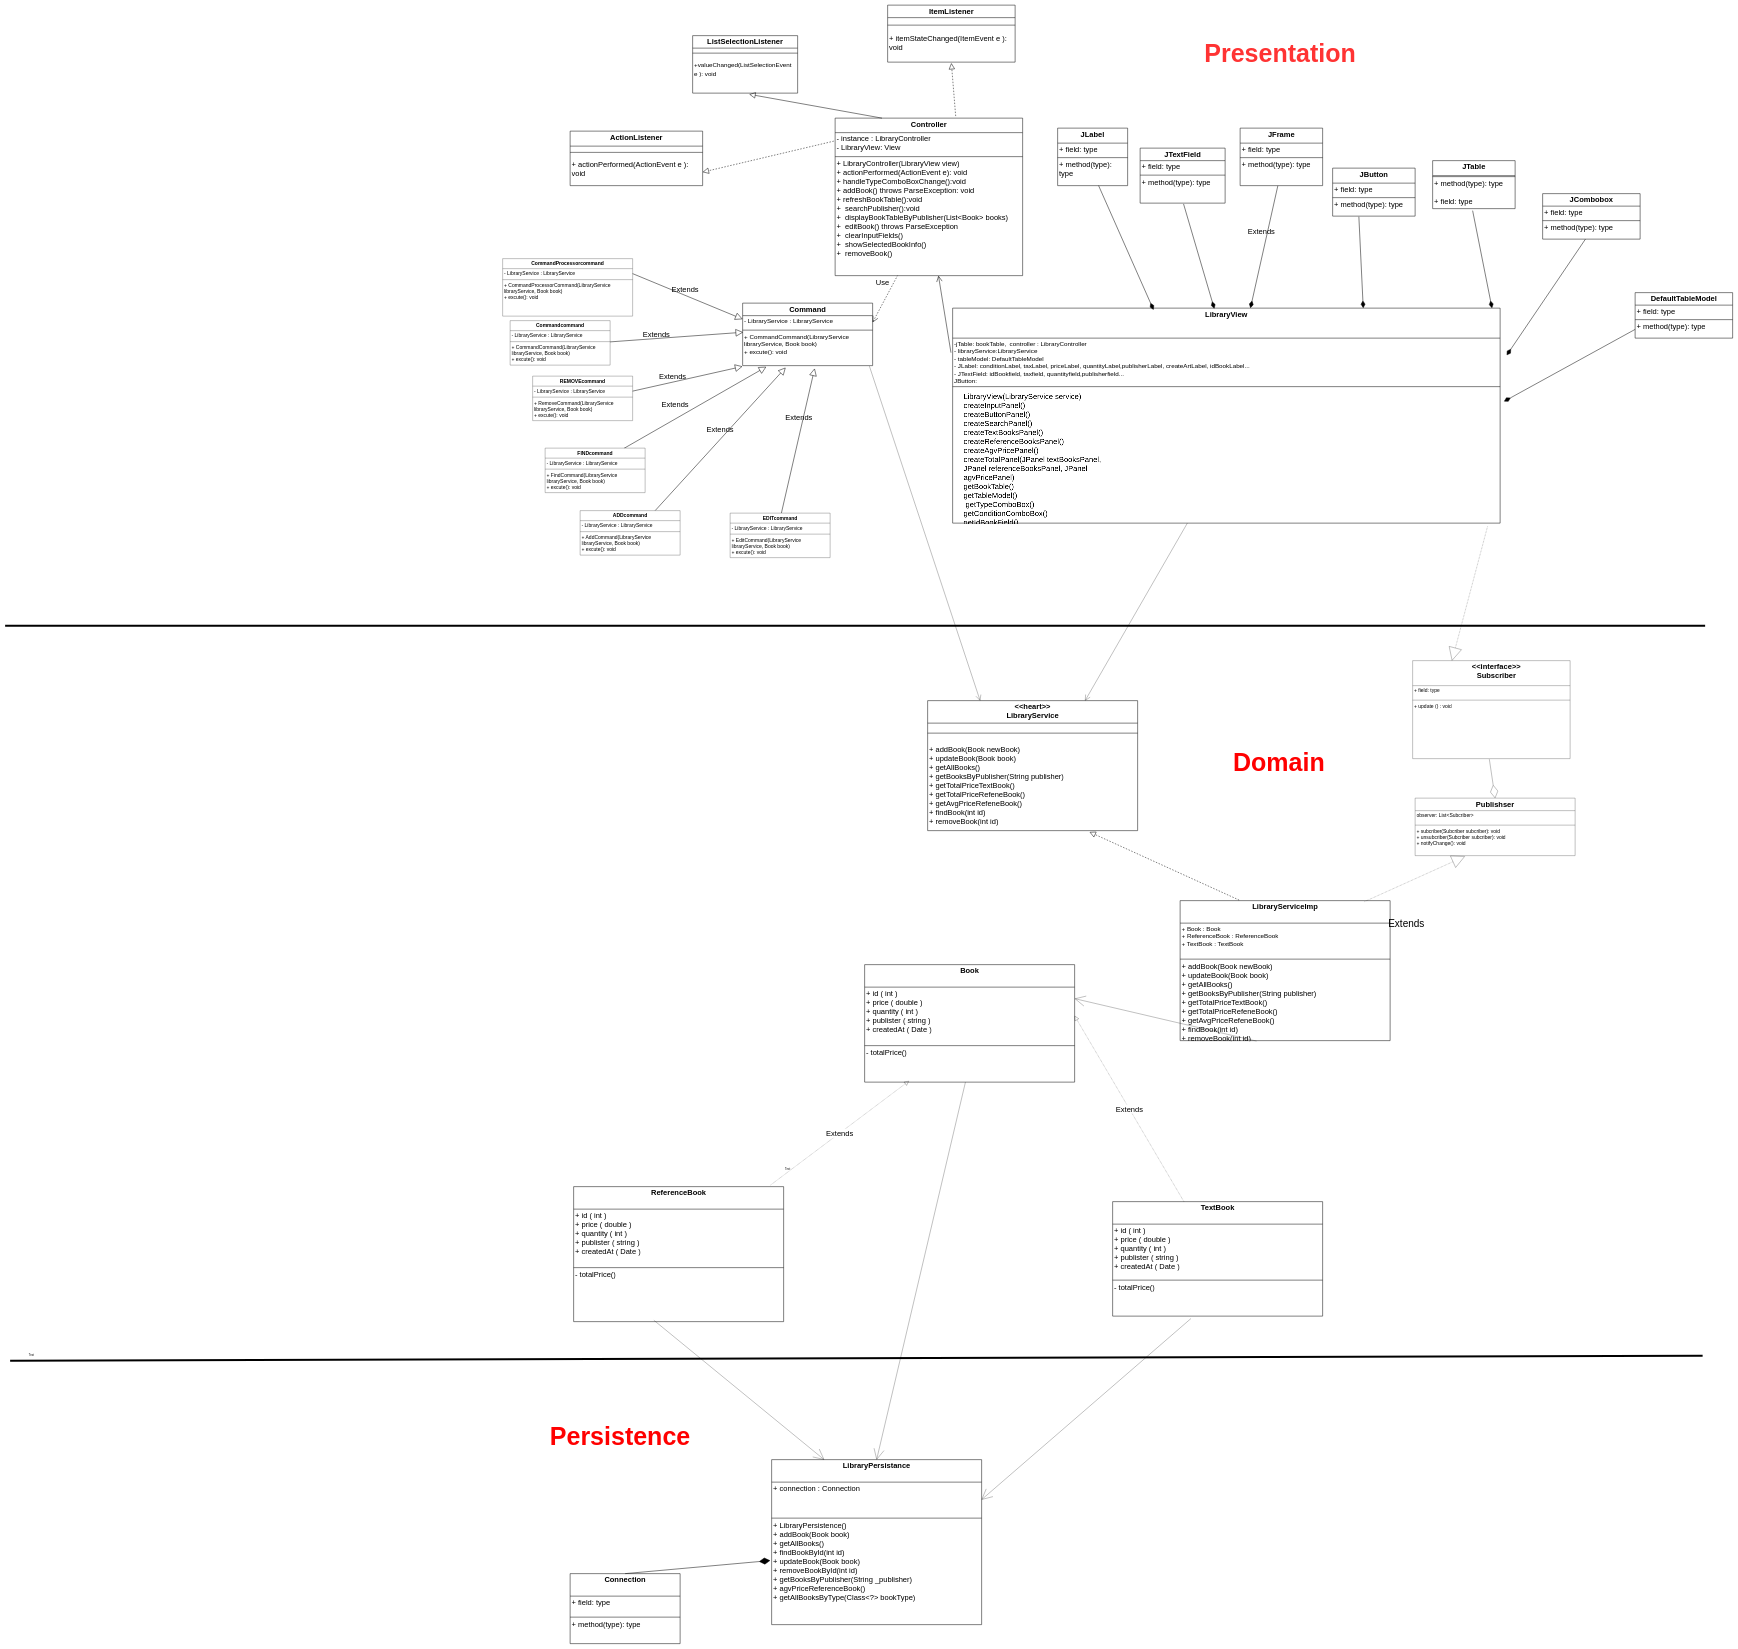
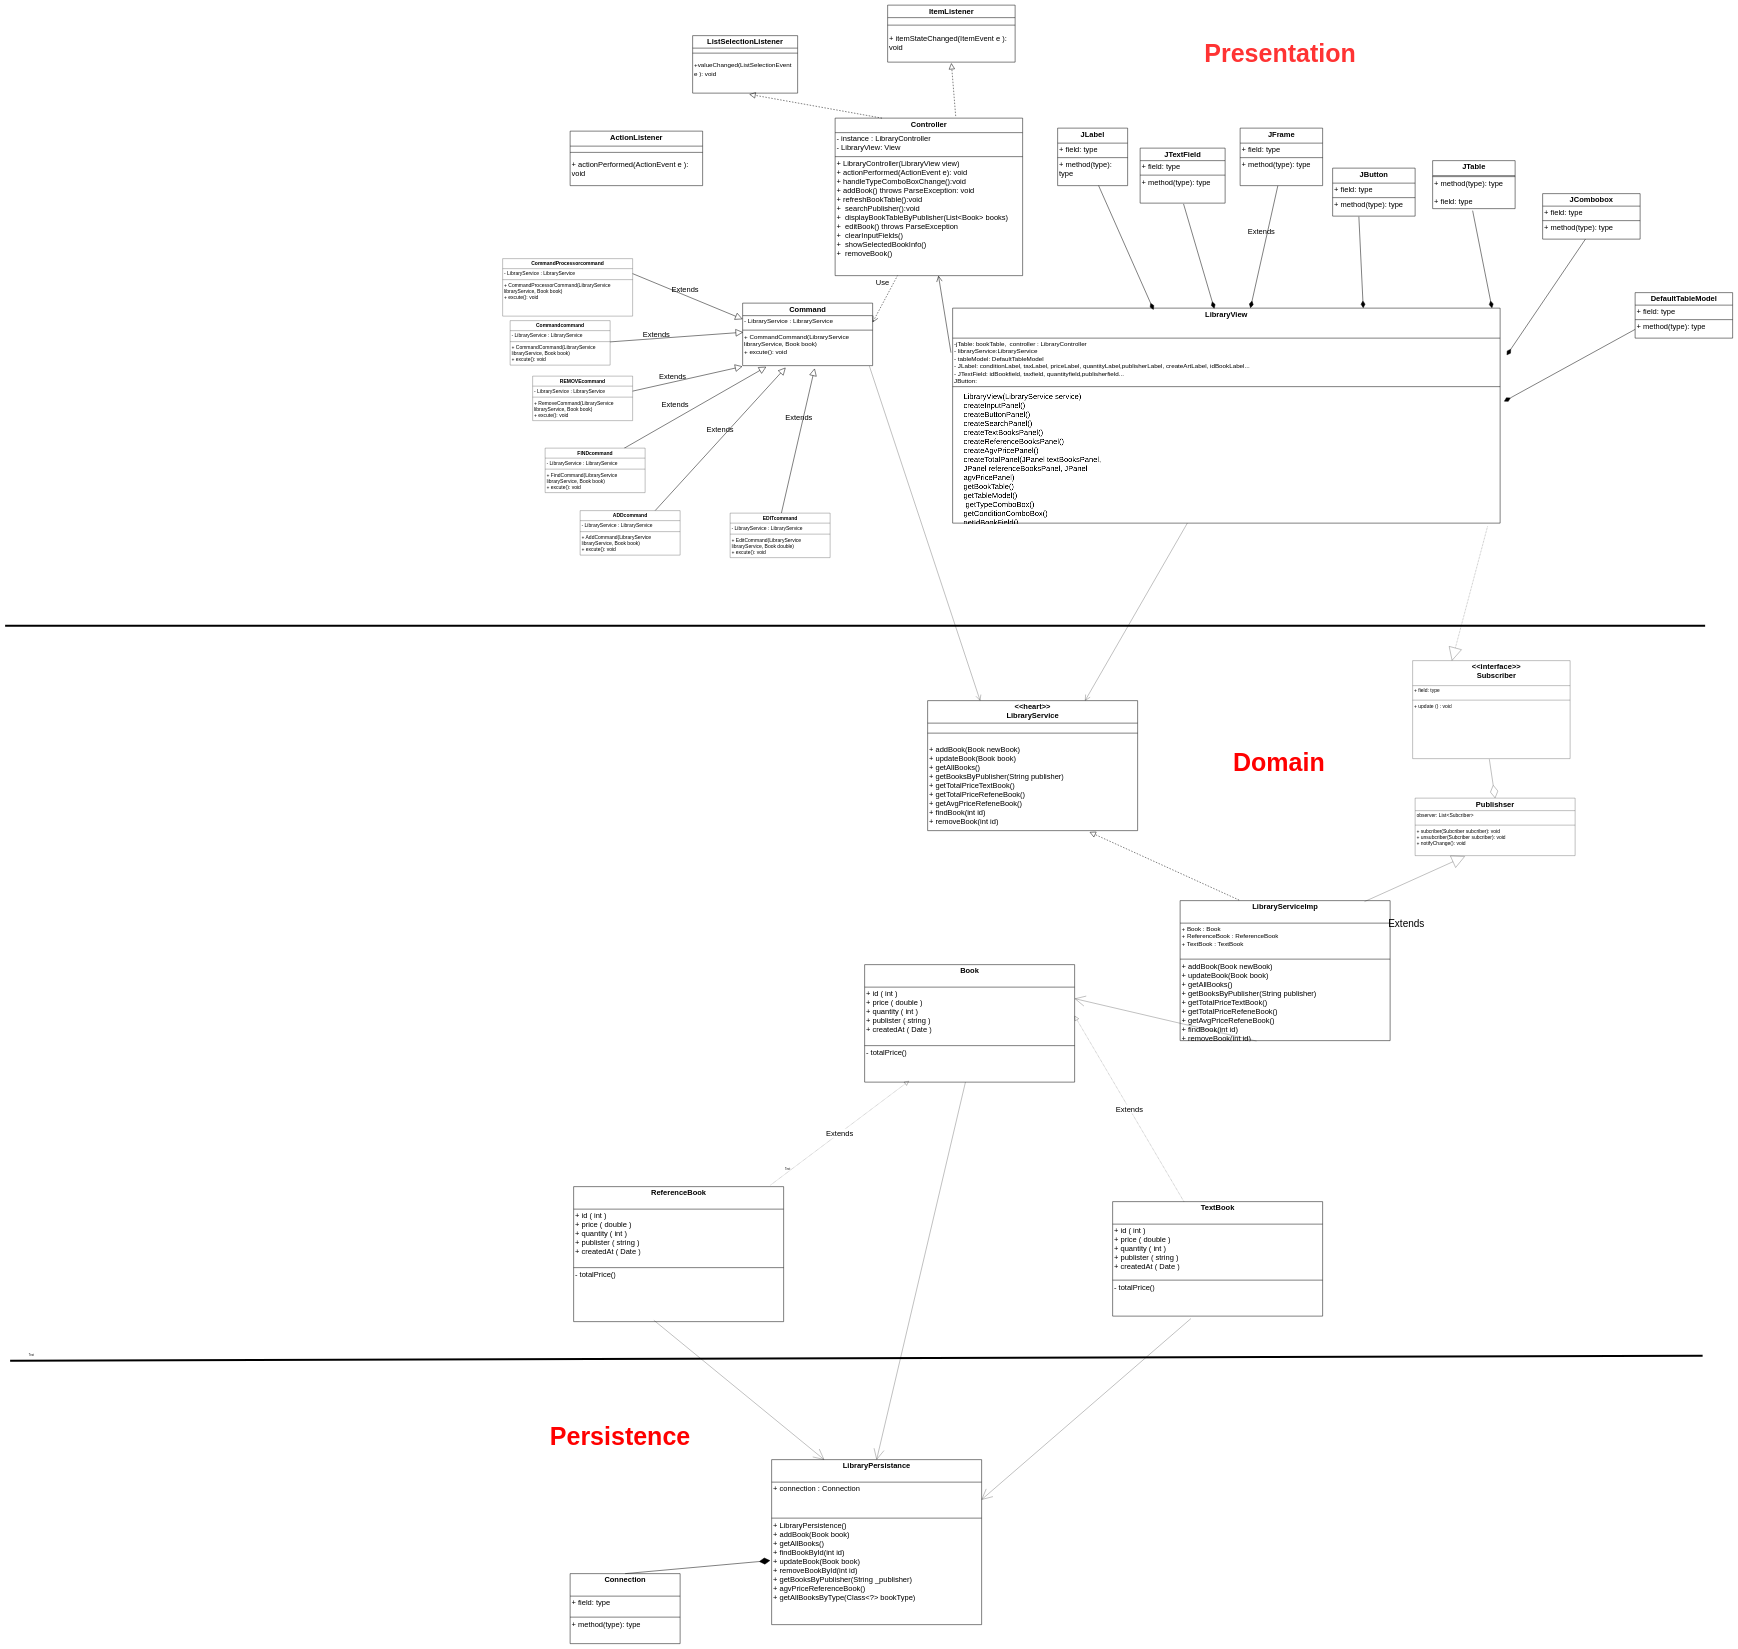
- <mxCell id="26" value="" style="endArrow=block;dashed=0;html=1;rounded=0;entryX=0.539;entryY=1.033;entryDx=0;entryDy=0;endFill=0;entryPerimeter=0;endSize=20;fontSize=30;strokeWidth=2;exitX=0.25;exitY=0;exitDx=0;exitDy=0;" parent="1" source="12" target="21" edge="1"><mxGeometry width="50" height="50" relative="1" as="geometry"><mxPoint x="3380" y="842" as="sourcePoint" /><mxPoint x="3150" y="699" as="targetPoint" /></mxGeometry></mxCell>
+ <mxCell id="26" value="" style="endArrow=block;dashed=1;html=1;rounded=0;entryX=0.539;entryY=1.033;entryDx=0;entryDy=0;endFill=0;entryPerimeter=0;endSize=20;fontSize=30;strokeWidth=2;exitX=0.25;exitY=0;exitDx=0;exitDy=0;" parent="1" source="12" target="21" edge="1"><mxGeometry width="50" height="50" relative="1" as="geometry"><mxPoint x="3380" y="842" as="sourcePoint" /><mxPoint x="3150" y="699" as="targetPoint" /></mxGeometry></mxCell>
- <mxCell id="25" value="" style="endArrow=block;dashed=1;html=1;rounded=0;exitX=-0.007;exitY=0.37;exitDx=0;exitDy=0;exitPerimeter=0;entryX=1;entryY=0.5;entryDx=0;entryDy=0;endFill=0;endSize=20;fontSize=30;strokeWidth=2;" parent="1" source="13" target="18" edge="1"><mxGeometry width="50" height="50" relative="1" as="geometry"><mxPoint x="3230" y="812" as="sourcePoint" /><mxPoint x="3010" y="779" as="targetPoint" /><Array as="points" /></mxGeometry></mxCell>
- <mxCell id="107" value="+ EditCommand(LibraryService libraryService, Book book)&lt;div style=&quot;font-size: 20px;&quot;&gt;+ excute(): void&lt;/div&gt;" style="text;strokeColor=none;fillColor=none;align=left;verticalAlign=top;spacingLeft=4;spacingRight=4;overflow=hidden;rotatable=0;points=[[0,0.5],[1,0.5]];portConstraint=eastwest;whiteSpace=wrap;html=1;fontColor=default;fontSize=20;" parent="104" vertex="1"><mxGeometry y="88" width="400" height="90" as="geometry" /></mxCell>
+ <mxCell id="107" value="+ EditCommand(LibraryService libraryService, Book double)&lt;div style=&quot;font-size: 20px;&quot;&gt;+ excute(): void&lt;/div&gt;" style="text;strokeColor=none;fillColor=none;align=left;verticalAlign=top;spacingLeft=4;spacingRight=4;overflow=hidden;rotatable=0;points=[[0,0.5],[1,0.5]];portConstraint=eastwest;whiteSpace=wrap;html=1;fontColor=default;fontSize=20;" parent="104" vertex="1"><mxGeometry y="88" width="400" height="90" as="geometry" /></mxCell>
- <mxCell id="152" value="" style="endArrow=block;html=1;rounded=0;exitX=0.878;exitY=0.007;exitDx=0;exitDy=0;exitPerimeter=0;entryX=0.311;entryY=1.025;entryDx=0;entryDy=0;entryPerimeter=0;endFill=0;endSize=50;dashed=1;" parent="1" source="69" target="148" edge="1"><mxGeometry width="50" height="50" relative="1" as="geometry"><mxPoint x="5223" y="4106" as="sourcePoint" /><mxPoint x="5886" y="3417" as="targetPoint" /></mxGeometry></mxCell>
+ <mxCell id="152" value="" style="endArrow=block;html=1;rounded=0;exitX=0.878;exitY=0.007;exitDx=0;exitDy=0;exitPerimeter=0;entryX=0.311;entryY=1.025;entryDx=0;entryDy=0;entryPerimeter=0;endFill=0;endSize=50;" parent="1" source="69" target="148" edge="1"><mxGeometry width="50" height="50" relative="1" as="geometry"><mxPoint x="5223" y="4106" as="sourcePoint" /><mxPoint x="5886" y="3417" as="targetPoint" /></mxGeometry></mxCell>
